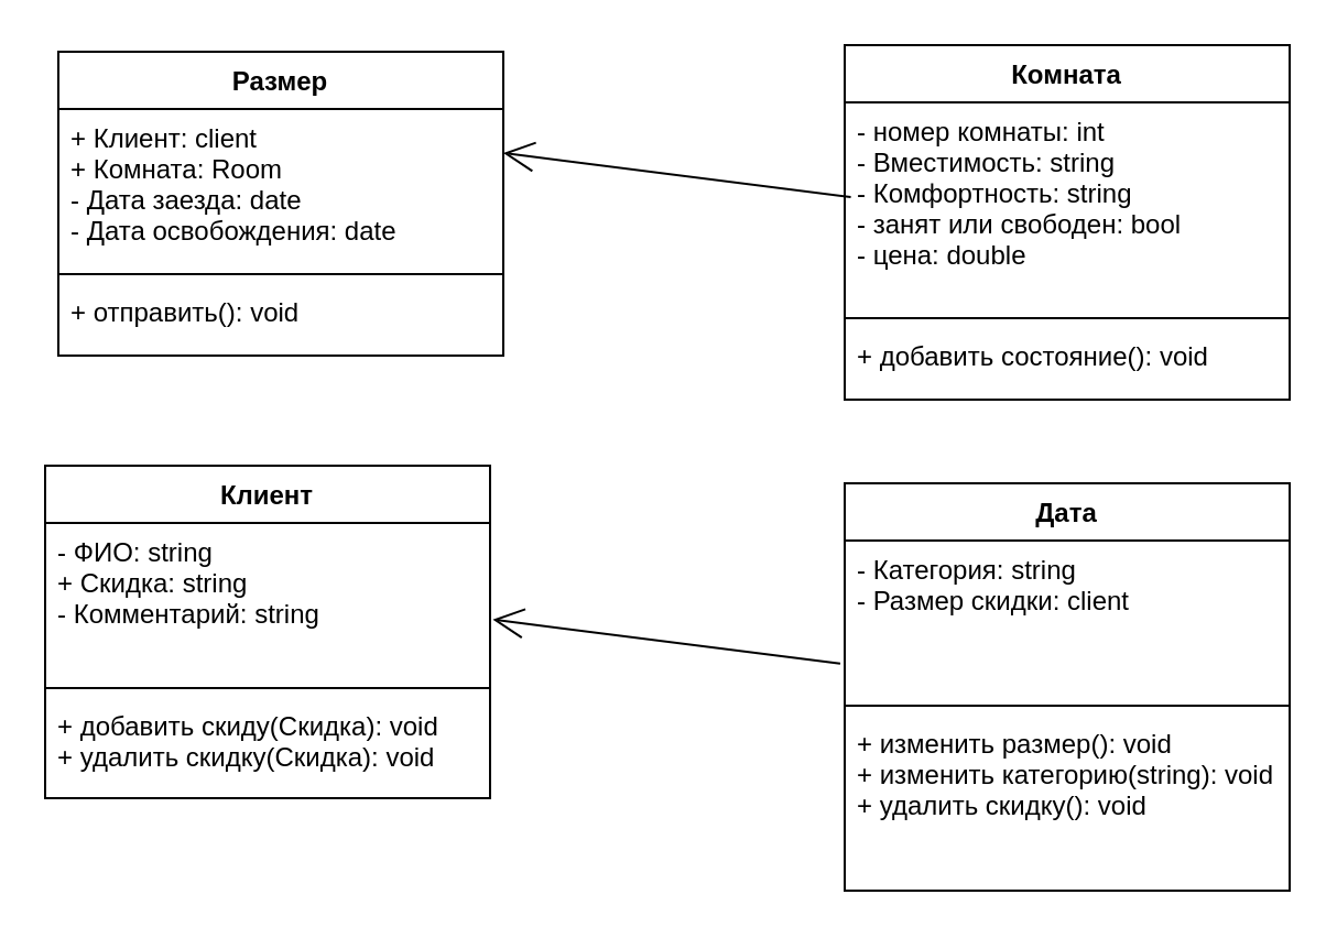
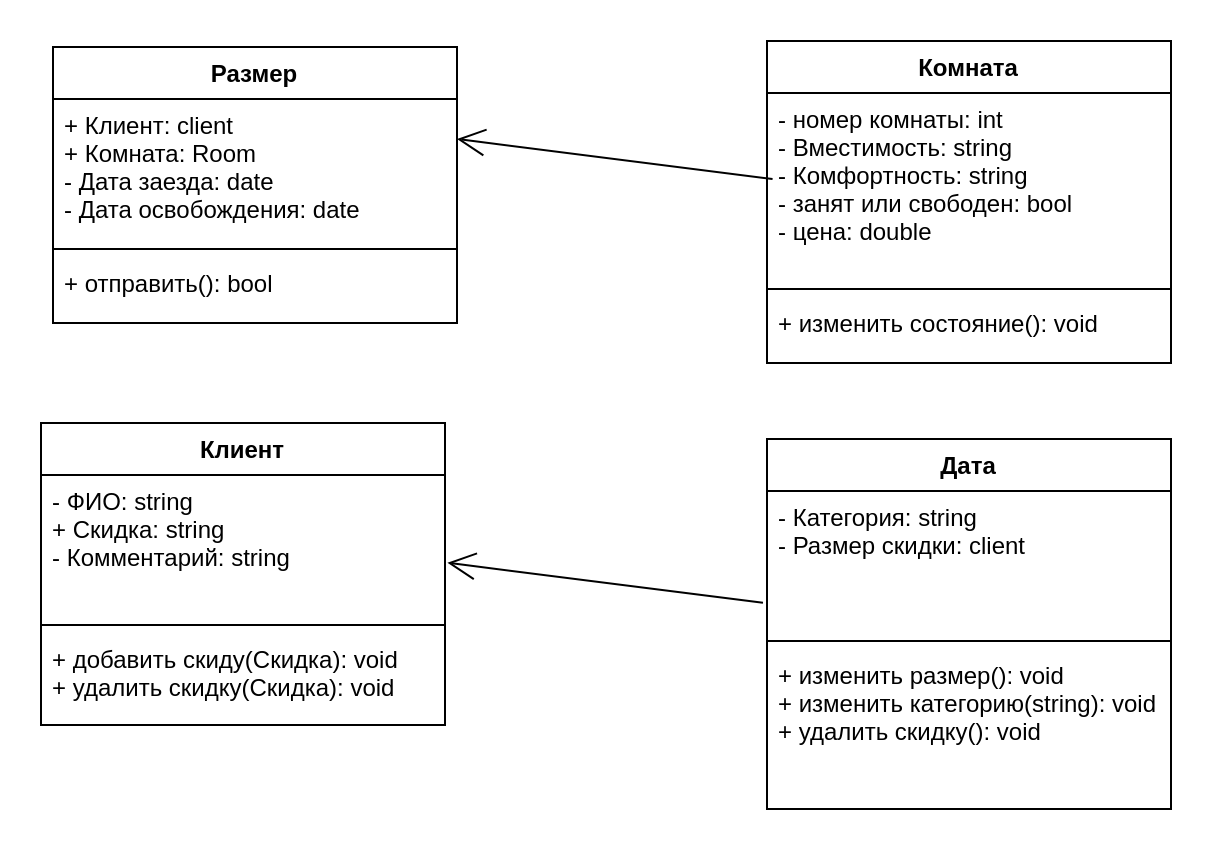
- <mxCell id="5" value="+ отправить(): void&#10;" style="text;strokeColor=none;fillColor=none;align=left;verticalAlign=top;spacingLeft=4;spacingRight=4;overflow=hidden;rotatable=0;points=[[0,0.5],[1,0.5]];portConstraint=eastwest;" vertex="1" parent="2"><mxGeometry y="105" width="202" height="33" as="geometry" /></mxCell>
+ <mxCell id="5" value="+ отправить(): bool&#10;" style="text;strokeColor=none;fillColor=none;align=left;verticalAlign=top;spacingLeft=4;spacingRight=4;overflow=hidden;rotatable=0;points=[[0,0.5],[1,0.5]];portConstraint=eastwest;" vertex="1" parent="2"><mxGeometry y="105" width="202" height="33" as="geometry" /></mxCell>
- <mxCell id="9" value="+ добавить состояние(): void&#10;" style="text;strokeColor=none;fillColor=none;align=left;verticalAlign=top;spacingLeft=4;spacingRight=4;overflow=hidden;rotatable=0;points=[[0,0.5],[1,0.5]];portConstraint=eastwest;" vertex="1" parent="6"><mxGeometry y="128" width="202" height="33" as="geometry" /></mxCell>
+ <mxCell id="9" value="+ изменить состояние(): void&#10;" style="text;strokeColor=none;fillColor=none;align=left;verticalAlign=top;spacingLeft=4;spacingRight=4;overflow=hidden;rotatable=0;points=[[0,0.5],[1,0.5]];portConstraint=eastwest;" vertex="1" parent="6"><mxGeometry y="128" width="202" height="33" as="geometry" /></mxCell>
